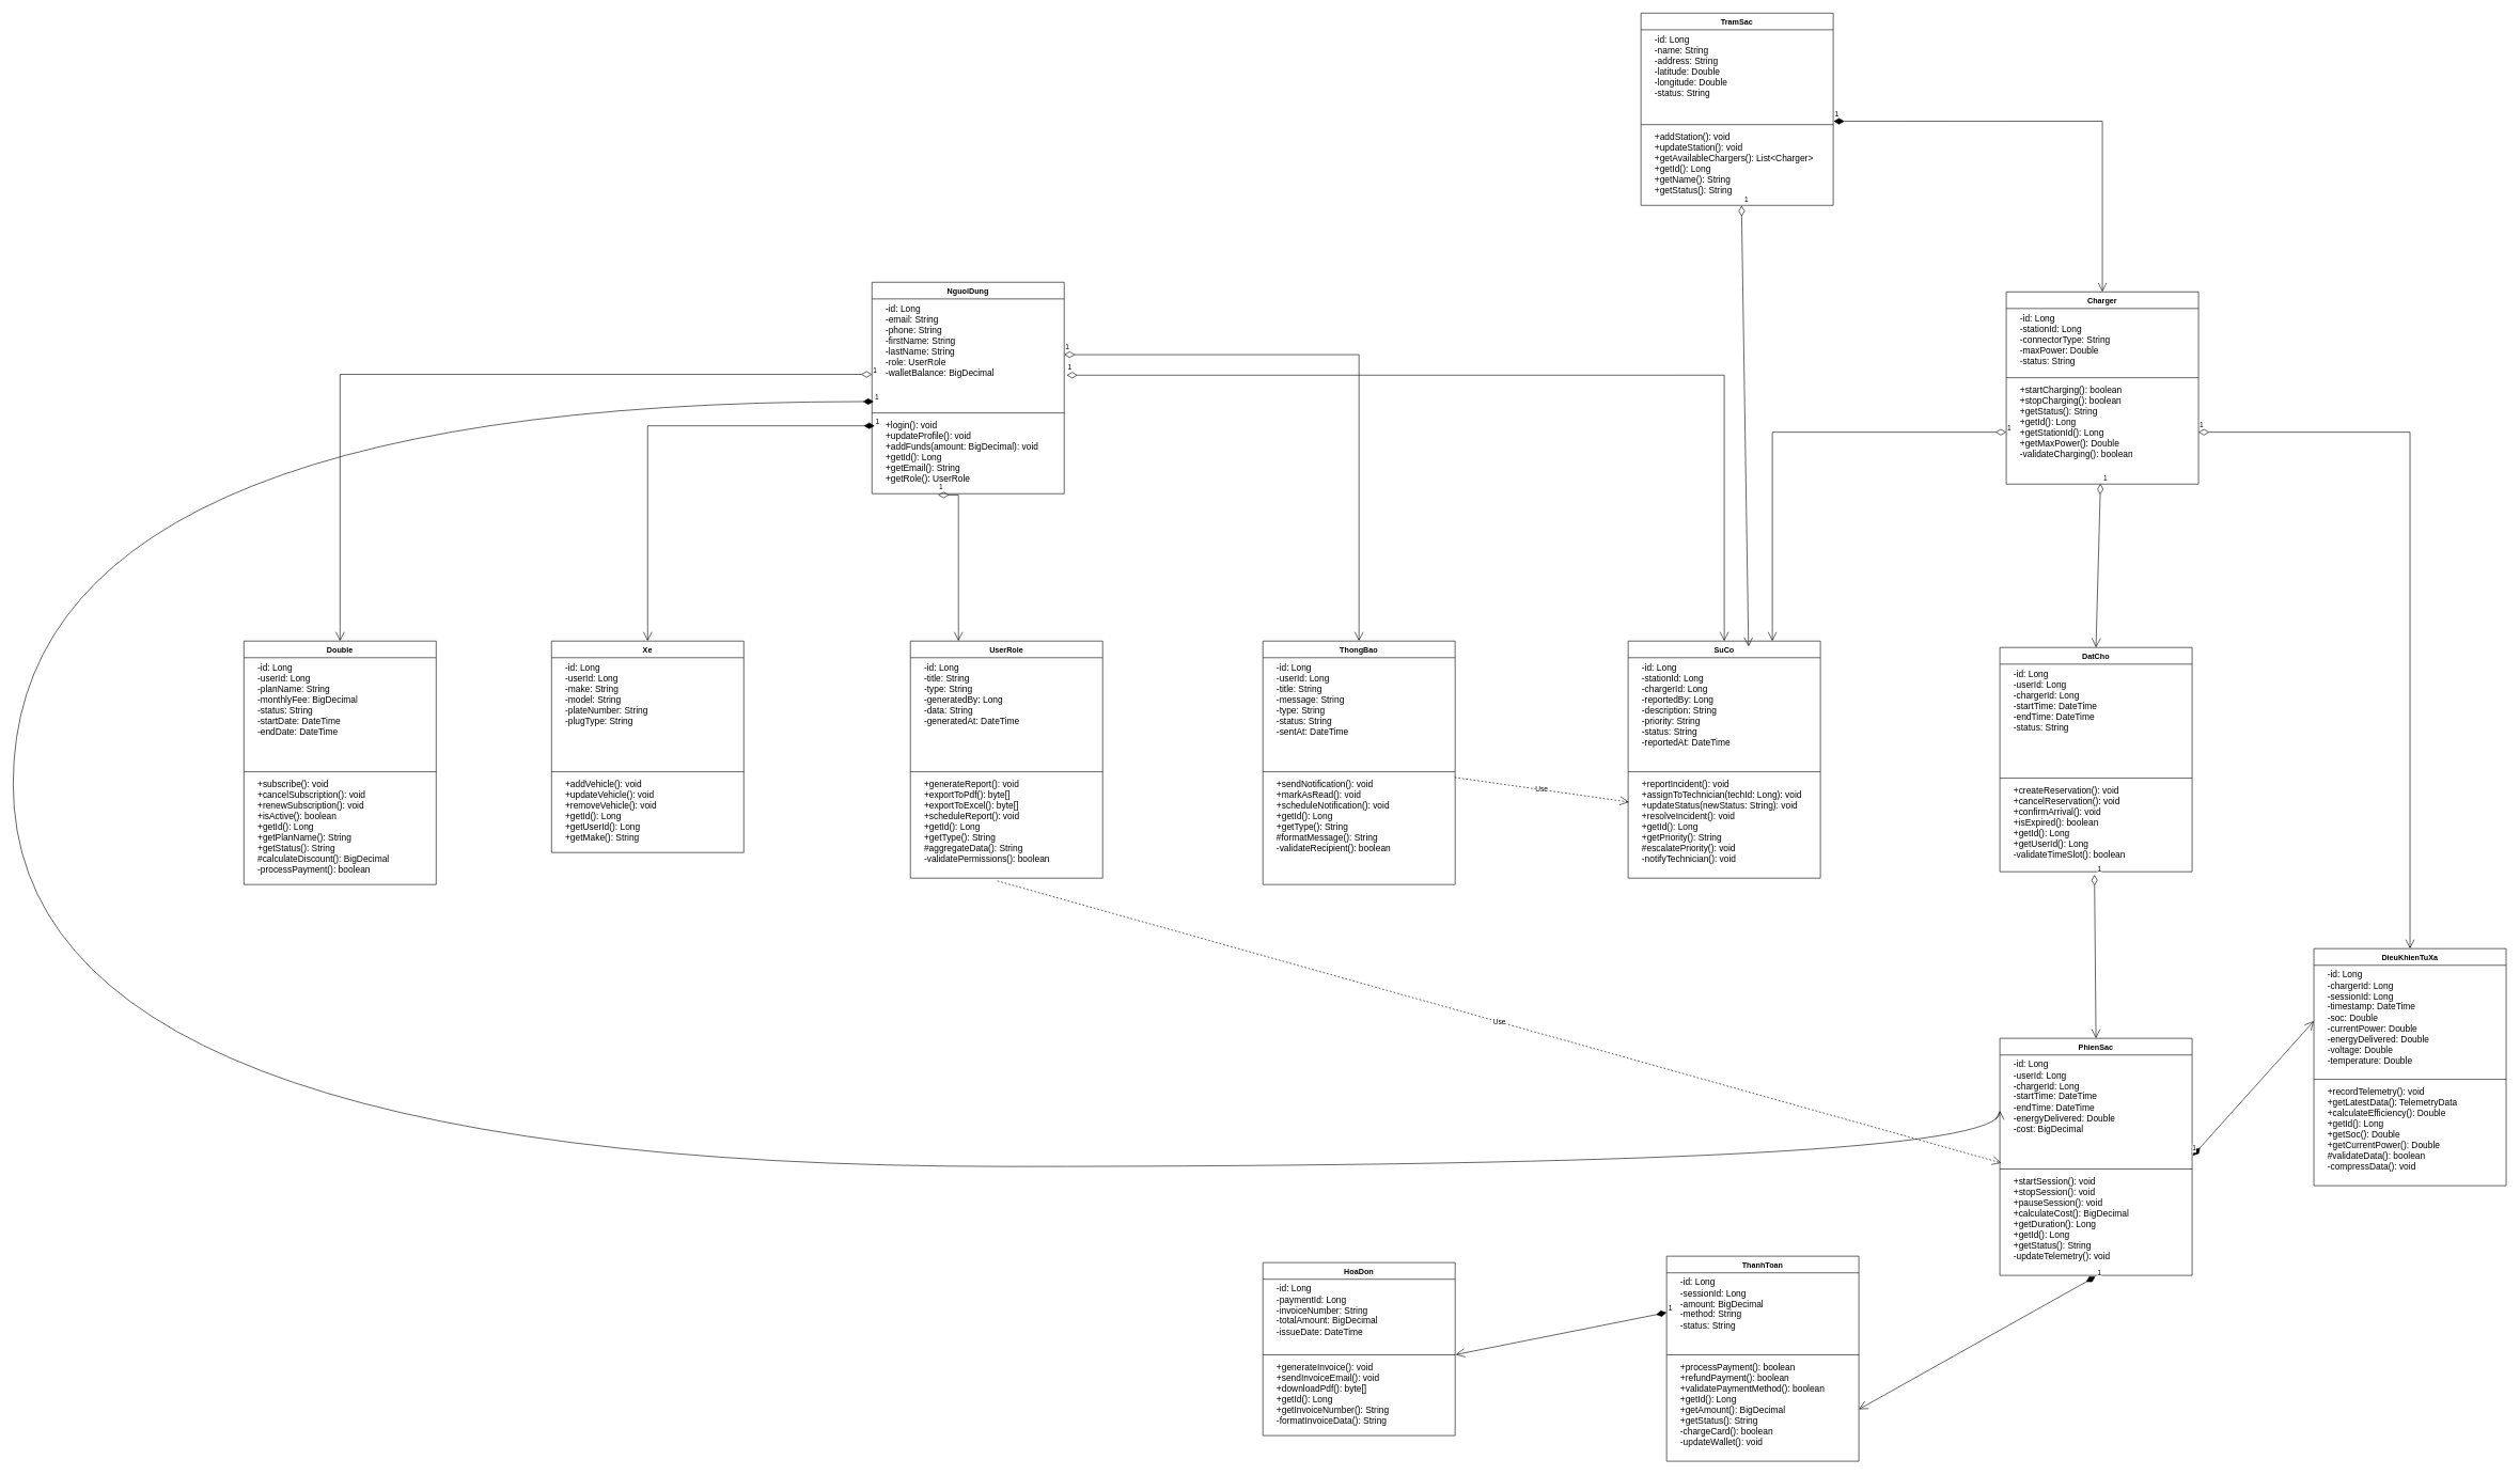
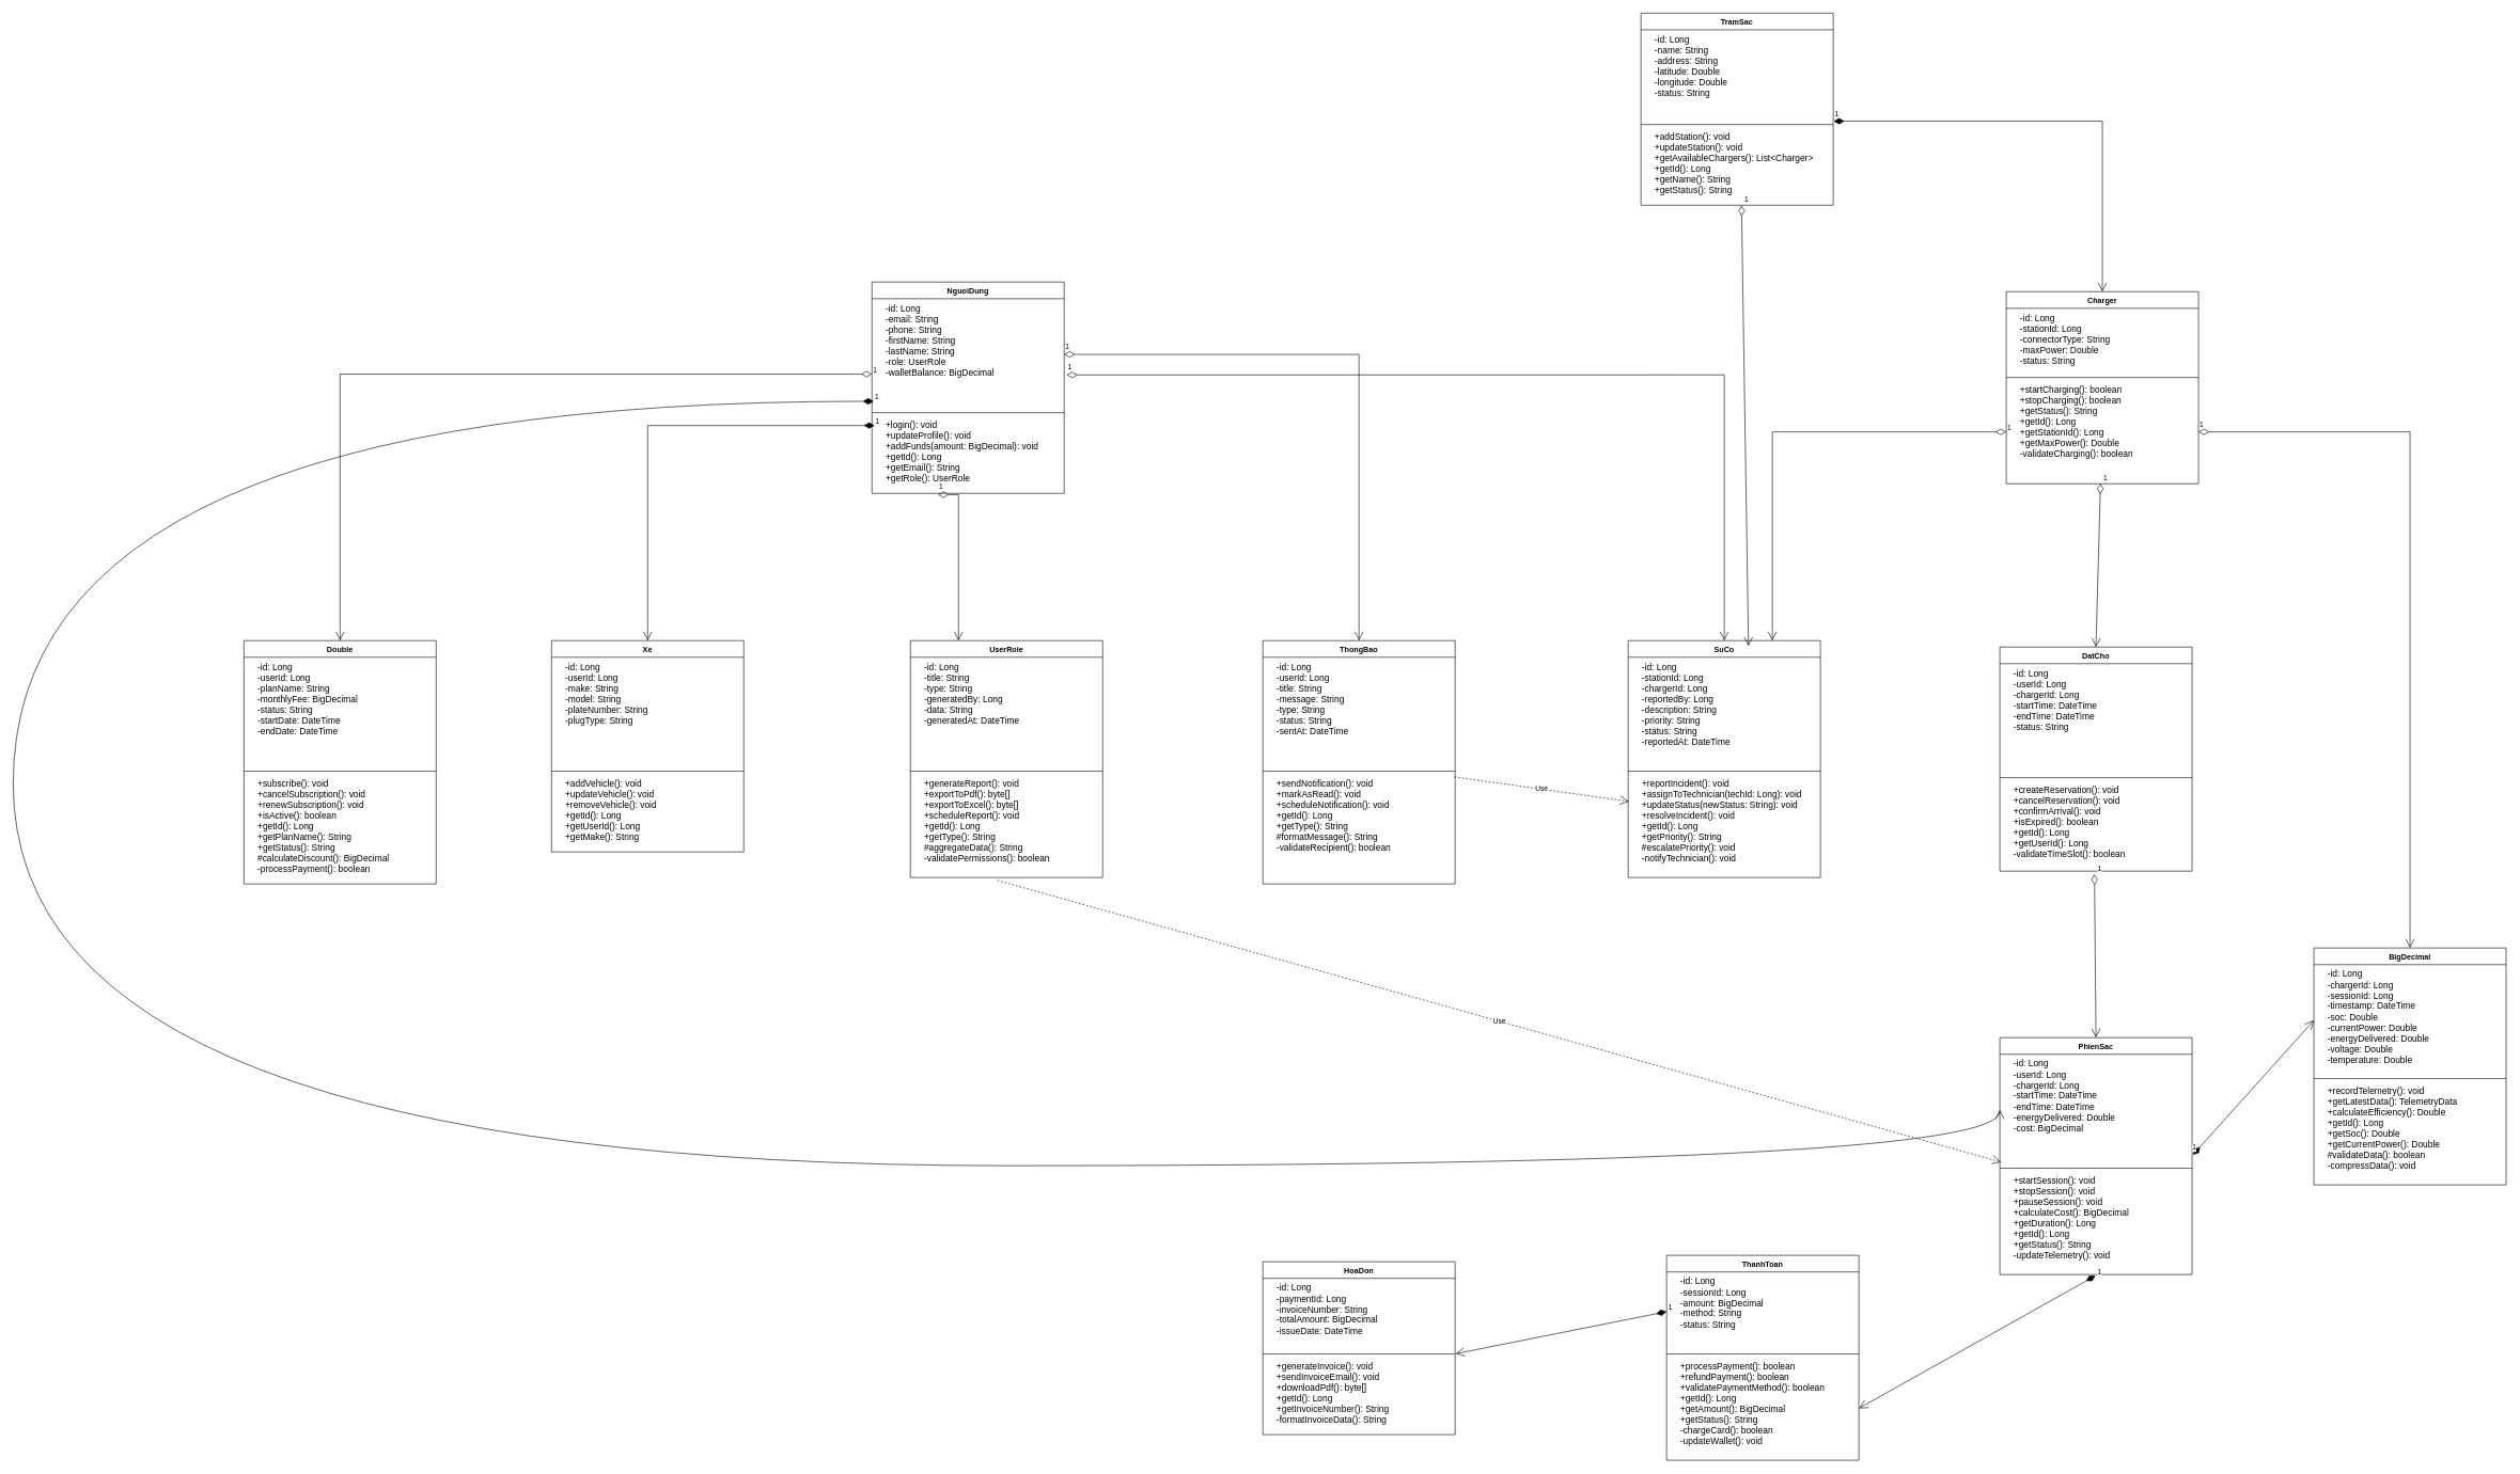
- <mxCell id="46" value="DieuKhienTuXa" style="swimlane;fontStyle=1;align=center;verticalAlign=top;childLayout=stackLayout;horizontal=1;startSize=26;horizontalStack=0;resizeParent=1;resizeParentMax=0;resizeLast=0;collapsible=1;marginBottom=0;whiteSpace=wrap;html=1;" vertex="1" parent="1"><mxGeometry x="3610" y="1480" width="300" height="370" as="geometry" /></mxCell>
+ <mxCell id="46" value="BigDecimal" style="swimlane;fontStyle=1;align=center;verticalAlign=top;childLayout=stackLayout;horizontal=1;startSize=26;horizontalStack=0;resizeParent=1;resizeParentMax=0;resizeLast=0;collapsible=1;marginBottom=0;whiteSpace=wrap;html=1;" vertex="1" parent="1"><mxGeometry x="3610" y="1480" width="300" height="370" as="geometry" /></mxCell>
